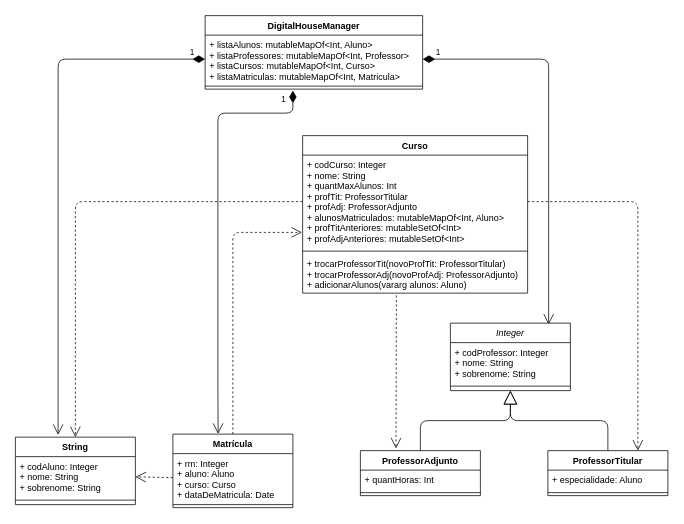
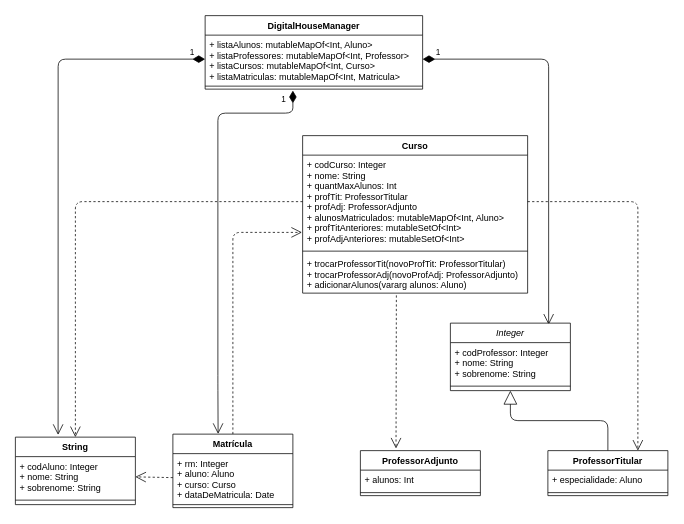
- <mxCell id="2" value="" style="endArrow=block;endSize=16;endFill=0;html=1;entryX=0.5;entryY=1;entryDx=0;entryDy=0;exitX=0.5;exitY=0;exitDx=0;exitDy=0;" parent="1" source="22" target="28" edge="1"><mxGeometry x="-1" y="57" width="160" relative="1" as="geometry"><mxPoint x="530" y="690" as="sourcePoint" /><mxPoint x="690" y="690" as="targetPoint" /><Array as="points"><mxPoint x="560" y="560" /><mxPoint x="680" y="560" /></Array><mxPoint x="-15" y="11" as="offset" /></mxGeometry></mxCell>
- <mxCell id="23" value="+ quantHoras: Int" style="text;strokeColor=none;fillColor=none;align=left;verticalAlign=top;spacingLeft=4;spacingRight=4;overflow=hidden;rotatable=0;points=[[0,0.5],[1,0.5]];portConstraint=eastwest;" parent="22" vertex="1"><mxGeometry y="26" width="160" height="26" as="geometry" /></mxCell>
+ <mxCell id="23" value="+ alunos: Int" style="text;strokeColor=none;fillColor=none;align=left;verticalAlign=top;spacingLeft=4;spacingRight=4;overflow=hidden;rotatable=0;points=[[0,0.5],[1,0.5]];portConstraint=eastwest;" parent="22" vertex="1"><mxGeometry y="26" width="160" height="26" as="geometry" /></mxCell>
